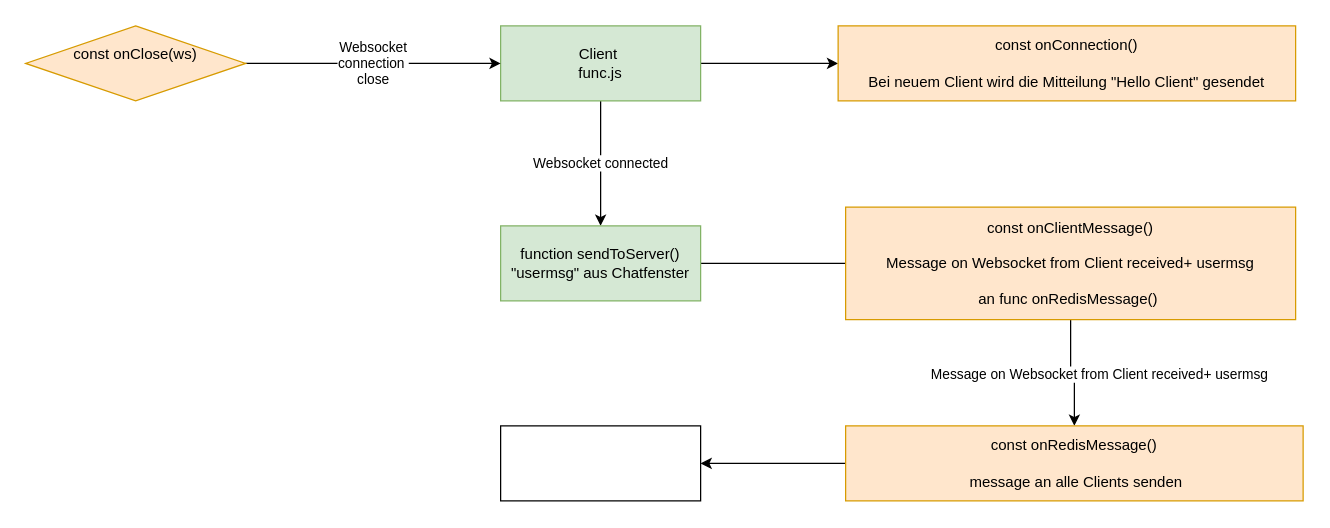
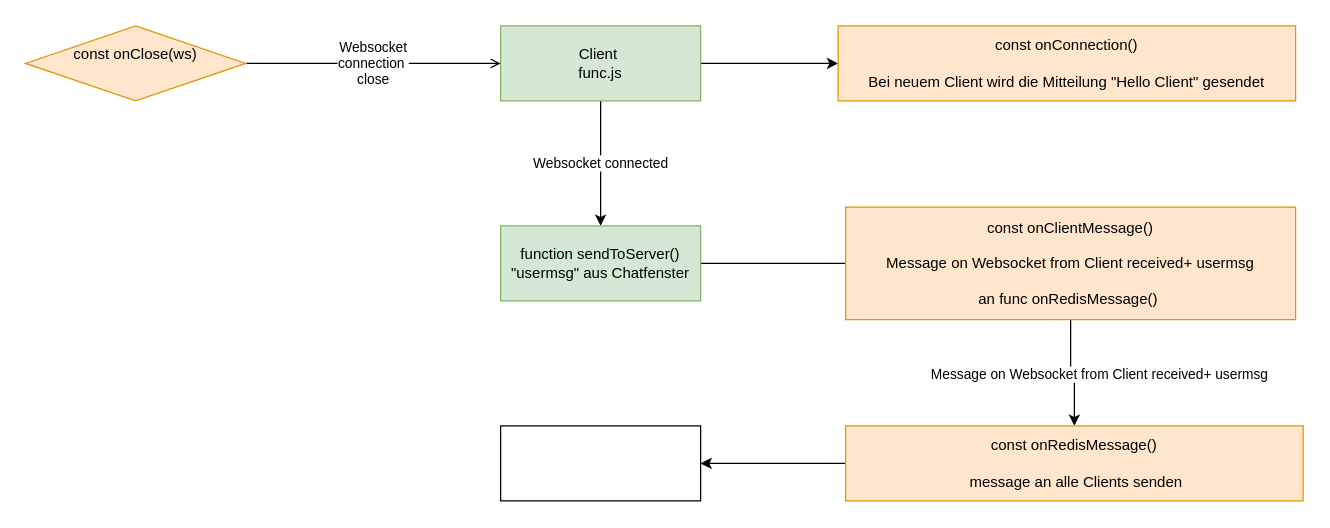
- <mxCell id="13" value="Websocket &lt;br&gt;connection&amp;nbsp;&lt;br&gt;close" style="edgeStyle=orthogonalEdgeStyle;rounded=0;orthogonalLoop=1;jettySize=auto;html=1;" parent="1" source="14" target="4" edge="1"><mxGeometry relative="1" as="geometry" /></mxCell>
+ <mxCell id="13" value="Websocket &lt;br&gt;connection&amp;nbsp;&lt;br&gt;close" style="edgeStyle=orthogonalEdgeStyle;rounded=0;orthogonalLoop=1;jettySize=auto;html=1;endArrow=open;" parent="1" source="14" target="4" edge="1"><mxGeometry relative="1" as="geometry" /></mxCell>
